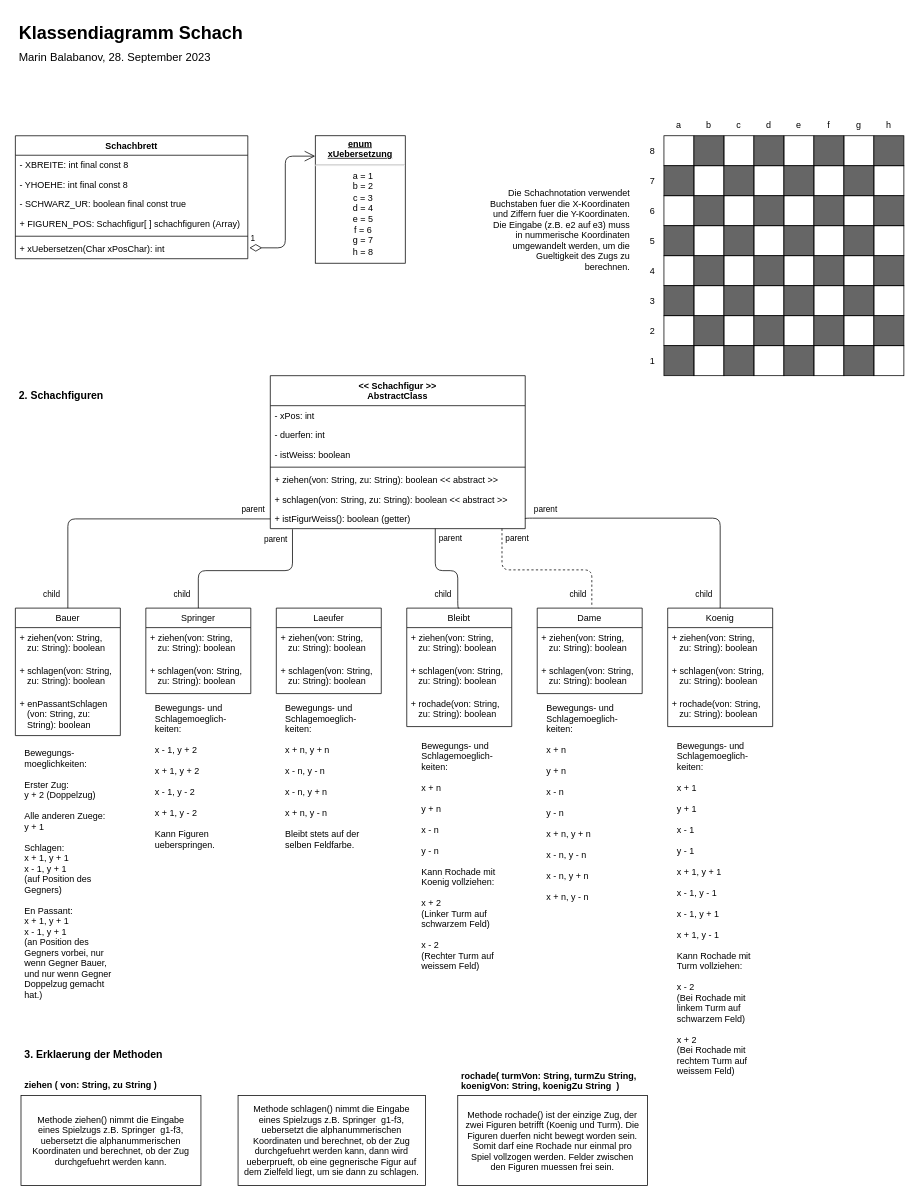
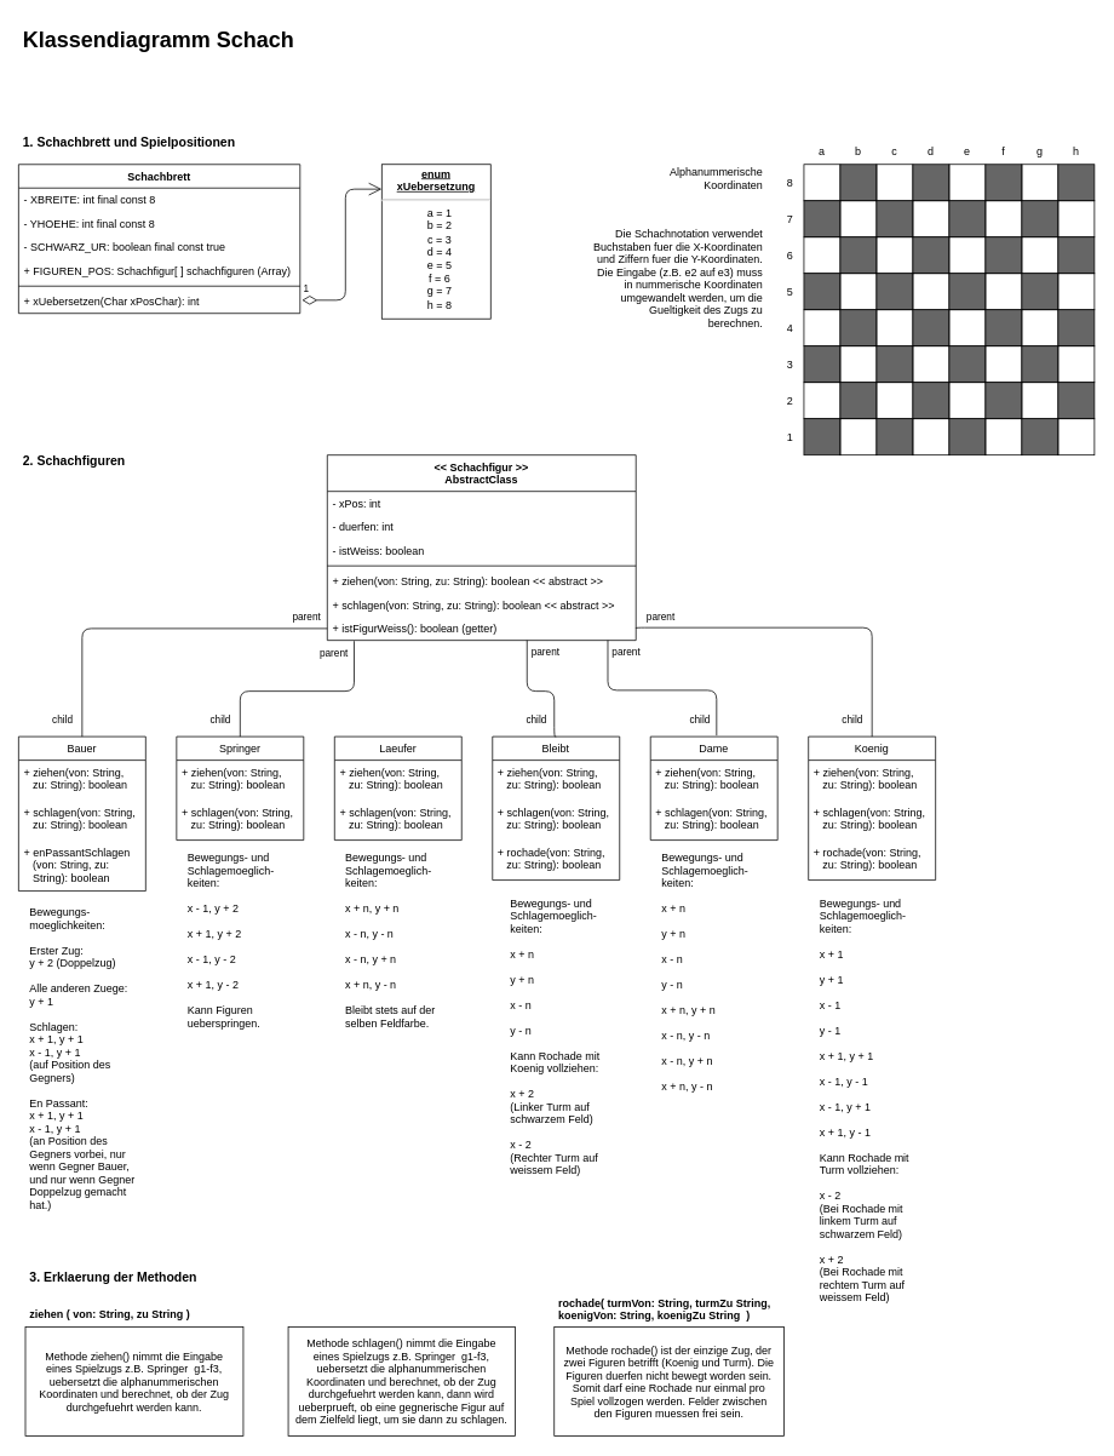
- <mxCell id="144" value="Marin Balabanov, 28. September 2023" style="text;html=1;strokeColor=none;fillColor=none;align=left;verticalAlign=middle;whiteSpace=wrap;rounded=0;fillStyle=cross-hatch;fontSize=15;" parent="1" vertex="1"><mxGeometry x="23" y="60" width="280" height="30" as="geometry" /></mxCell>
+ <mxCell id="152" value="1. Schachbrett und Spielpositionen" style="text;align=left;fontStyle=1;verticalAlign=middle;spacingLeft=3;spacingRight=3;strokeColor=none;rotatable=0;points=[[0,0.5],[1,0.5]];portConstraint=eastwest;fontSize=14;" vertex="1" parent="1"><mxGeometry x="20" y="140" width="260" height="30" as="geometry" /></mxCell>
+ <mxCell id="142" value="Alphanummerische&#10;Koordinaten" style="text;align=right;fontStyle=0;verticalAlign=middle;spacingLeft=3;spacingRight=3;strokeColor=none;rotatable=0;points=[[0,0.5],[1,0.5]];portConstraint=eastwest;" parent="1" vertex="1"><mxGeometry x="720" y="180" width="125" height="30" as="geometry" /></mxCell>
- <mxCell id="151" value="2. Schachfiguren" style="text;align=left;fontStyle=1;verticalAlign=middle;spacingLeft=3;spacingRight=3;strokeColor=none;rotatable=0;points=[[0,0.5],[1,0.5]];portConstraint=eastwest;fontSize=14;" vertex="1" parent="1"><mxGeometry x="20" y="510" width="202.5" height="30" as="geometry" /></mxCell>
+ <mxCell id="151" value="2. Schachfiguren" style="text;align=left;fontStyle=1;verticalAlign=middle;spacingLeft=3;spacingRight=3;strokeColor=none;rotatable=0;points=[[0,0.5],[1,0.5]];portConstraint=eastwest;fontSize=14;" vertex="1" parent="1"><mxGeometry x="20" y="490" width="202.5" height="30" as="geometry" /></mxCell>
- <mxCell id="52" value="" style="endArrow=none;html=1;edgeStyle=orthogonalEdgeStyle;entryX=0.48;entryY=-0.011;entryDx=0;entryDy=0;entryPerimeter=0;dashed=1;" parent="1" source="9" target="26" edge="1"><mxGeometry relative="1" as="geometry"><mxPoint x="669" y="710" as="sourcePoint" /><mxPoint x="684.98" y="809.41" as="targetPoint" /><Array as="points"><mxPoint x="669" y="759" /><mxPoint x="789" y="759" /></Array></mxGeometry></mxCell>
+ <mxCell id="52" value="" style="endArrow=none;html=1;edgeStyle=orthogonalEdgeStyle;entryX=0.48;entryY=-0.011;entryDx=0;entryDy=0;entryPerimeter=0;" parent="1" source="9" target="26" edge="1"><mxGeometry relative="1" as="geometry"><mxPoint x="669" y="710" as="sourcePoint" /><mxPoint x="684.98" y="809.41" as="targetPoint" /><Array as="points"><mxPoint x="669" y="759" /><mxPoint x="789" y="759" /></Array></mxGeometry></mxCell>
